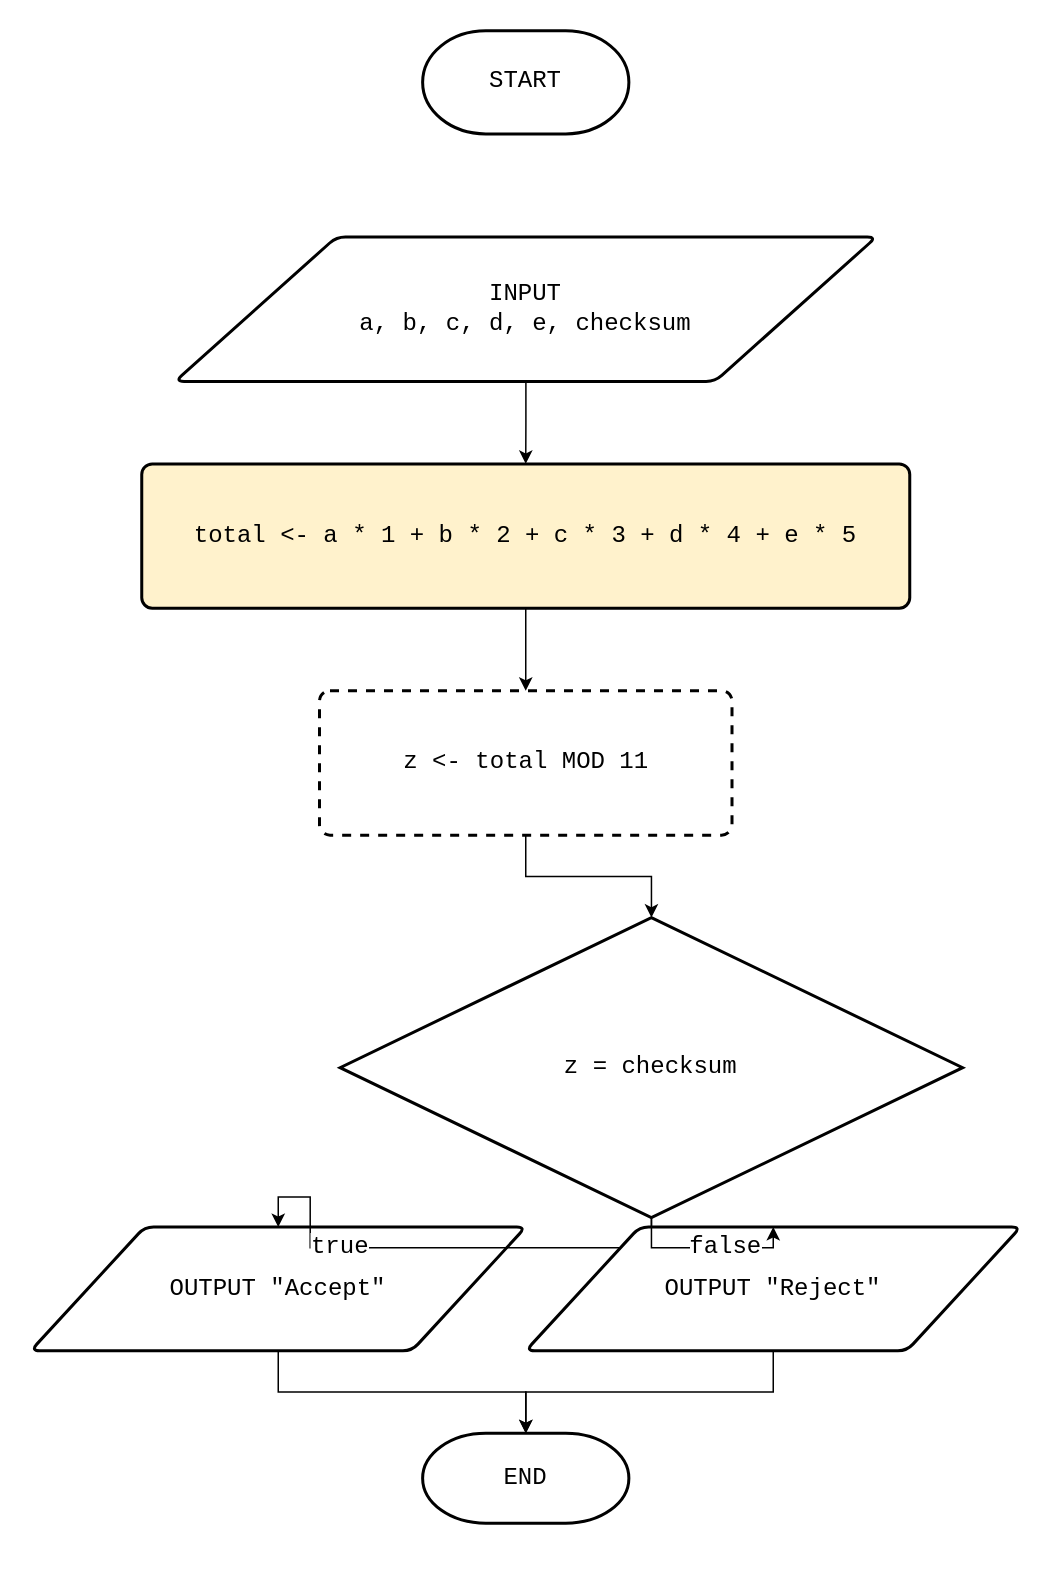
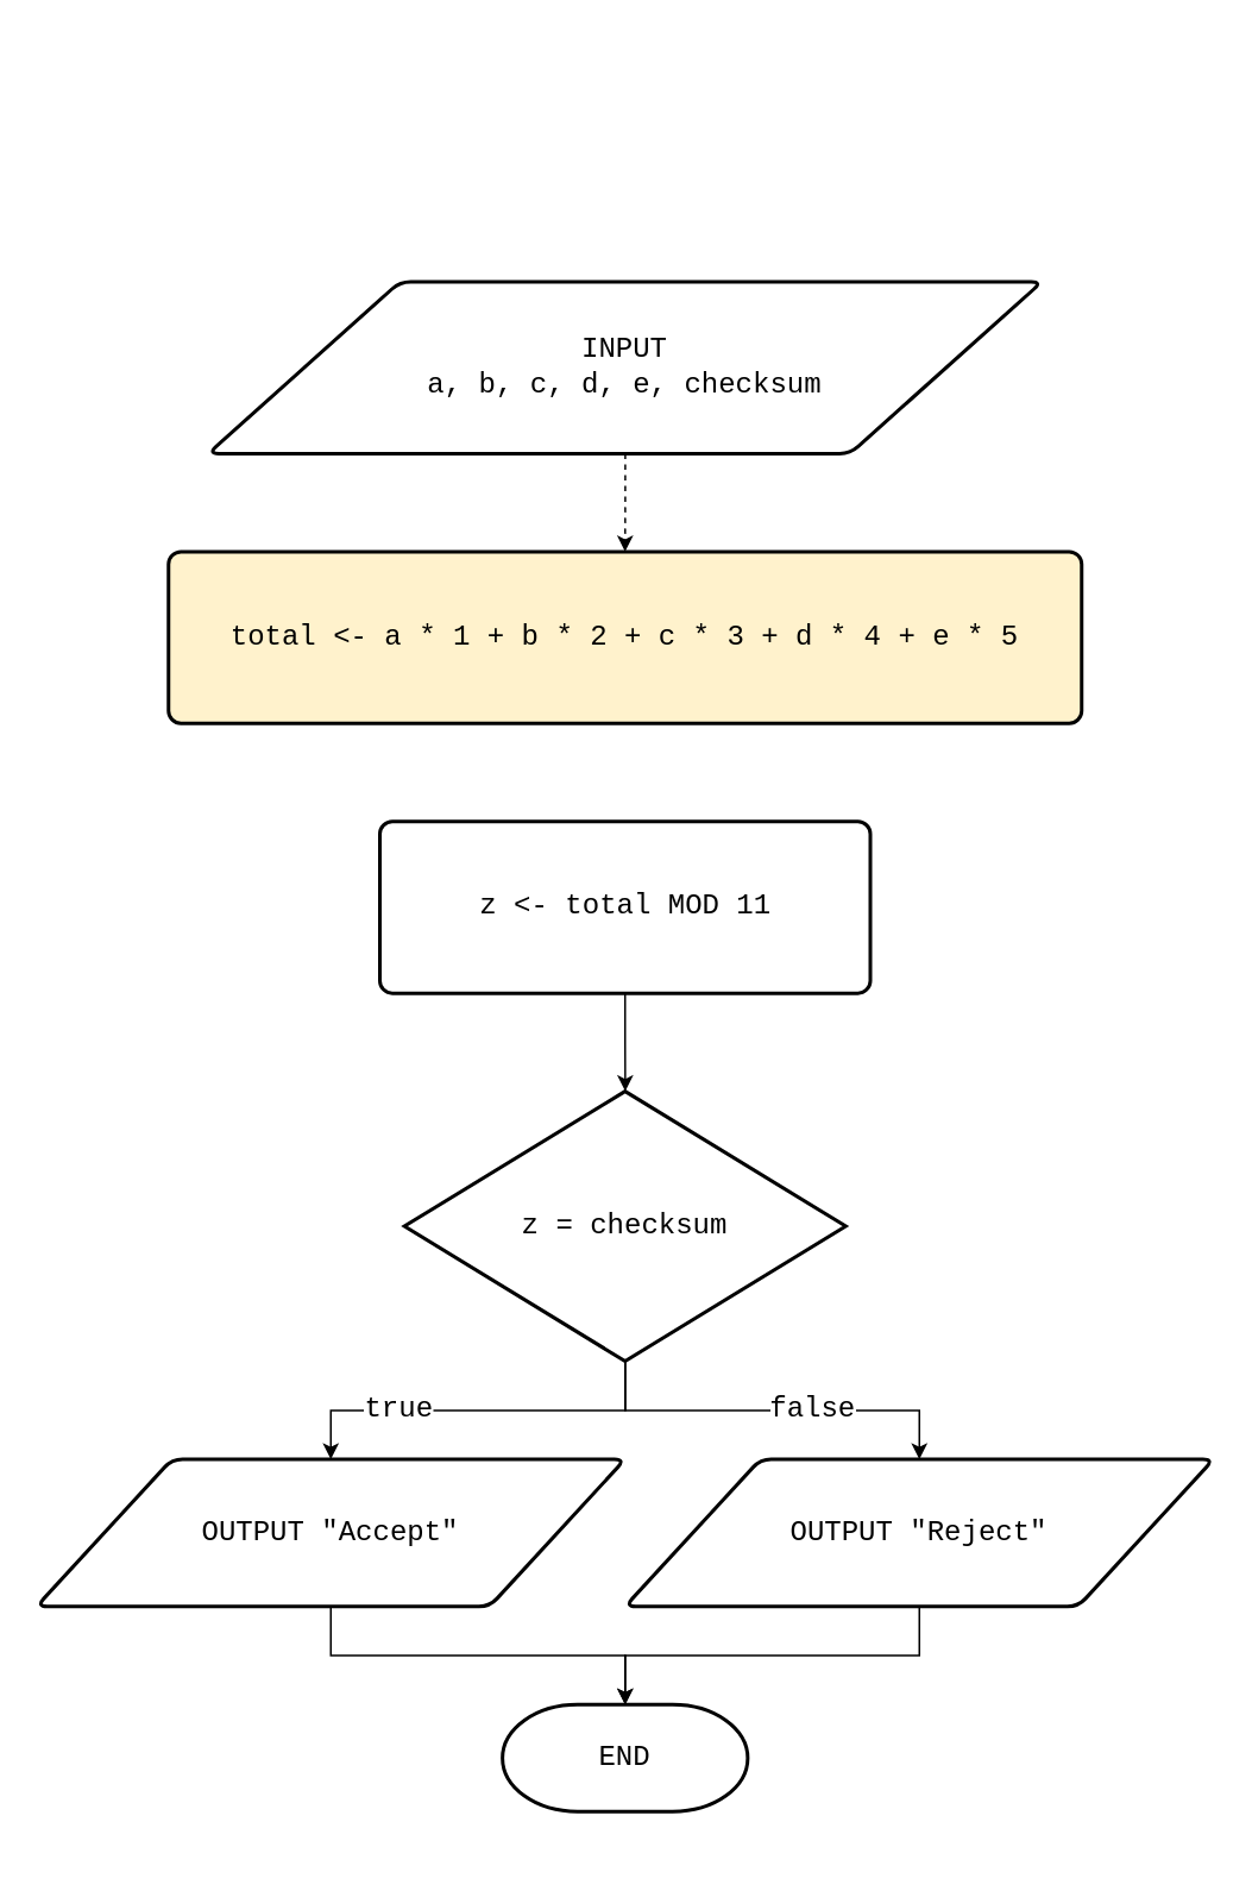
- <mxCell id="3" value="&lt;span style=&quot;font-size: 16px;&quot;&gt;&lt;font style=&quot;font-size: 16px;&quot;&gt;START&lt;/font&gt;&lt;/span&gt;" style="strokeWidth=2;html=1;shape=mxgraph.flowchart.terminator;whiteSpace=wrap;fontSize=16;fontStyle=0;fontFamily=Courier New;" parent="2" vertex="1"><mxGeometry x="261.25" width="137.5" height="68.75" as="geometry" /></mxCell>
- <mxCell id="5" value="" style="edgeStyle=orthogonalEdgeStyle;rounded=0;orthogonalLoop=1;jettySize=auto;html=1;fontFamily=Courier New;fontSize=16;" parent="2" source="6" target="4" edge="1"><mxGeometry relative="1" as="geometry" /></mxCell>
+ <mxCell id="5" value="" style="edgeStyle=orthogonalEdgeStyle;rounded=0;orthogonalLoop=1;jettySize=auto;html=1;fontFamily=Courier New;fontSize=16;dashed=1;" parent="2" source="6" target="4" edge="1"><mxGeometry relative="1" as="geometry" /></mxCell>
- <mxCell id="8" value="" style="edgeStyle=orthogonalEdgeStyle;rounded=0;orthogonalLoop=1;jettySize=auto;html=1;fontFamily=Courier New;fontSize=16;" parent="2" source="4" target="7" edge="1"><mxGeometry relative="1" as="geometry" /></mxCell>
- <mxCell id="7" value="z &amp;lt;- total MOD 11" style="rounded=1;whiteSpace=wrap;html=1;absoluteArcSize=1;arcSize=14;strokeWidth=2;fontFamily=Courier New;fontSize=16;dashed=1;" parent="2" vertex="1"><mxGeometry x="192.5" y="440" width="275" height="96.25" as="geometry" /></mxCell>
+ <mxCell id="7" value="z &amp;lt;- total MOD 11" style="rounded=1;whiteSpace=wrap;html=1;absoluteArcSize=1;arcSize=14;strokeWidth=2;fontFamily=Courier New;fontSize=16;" parent="2" vertex="1"><mxGeometry x="192.5" y="440" width="275" height="96.25" as="geometry" /></mxCell>
- <mxCell id="9" value="z = checksum" style="strokeWidth=2;html=1;shape=mxgraph.flowchart.decision;whiteSpace=wrap;fontFamily=Courier New;fontSize=16;" parent="2" vertex="1"><mxGeometry x="206.25" y="591.25" width="415" height="200" as="geometry" /></mxCell>
+ <mxCell id="9" value="z = checksum" style="strokeWidth=2;html=1;shape=mxgraph.flowchart.decision;whiteSpace=wrap;fontFamily=Courier New;fontSize=16;" parent="2" vertex="1"><mxGeometry x="206.25" y="591.25" width="247.5" height="151.25" as="geometry" /></mxCell>
